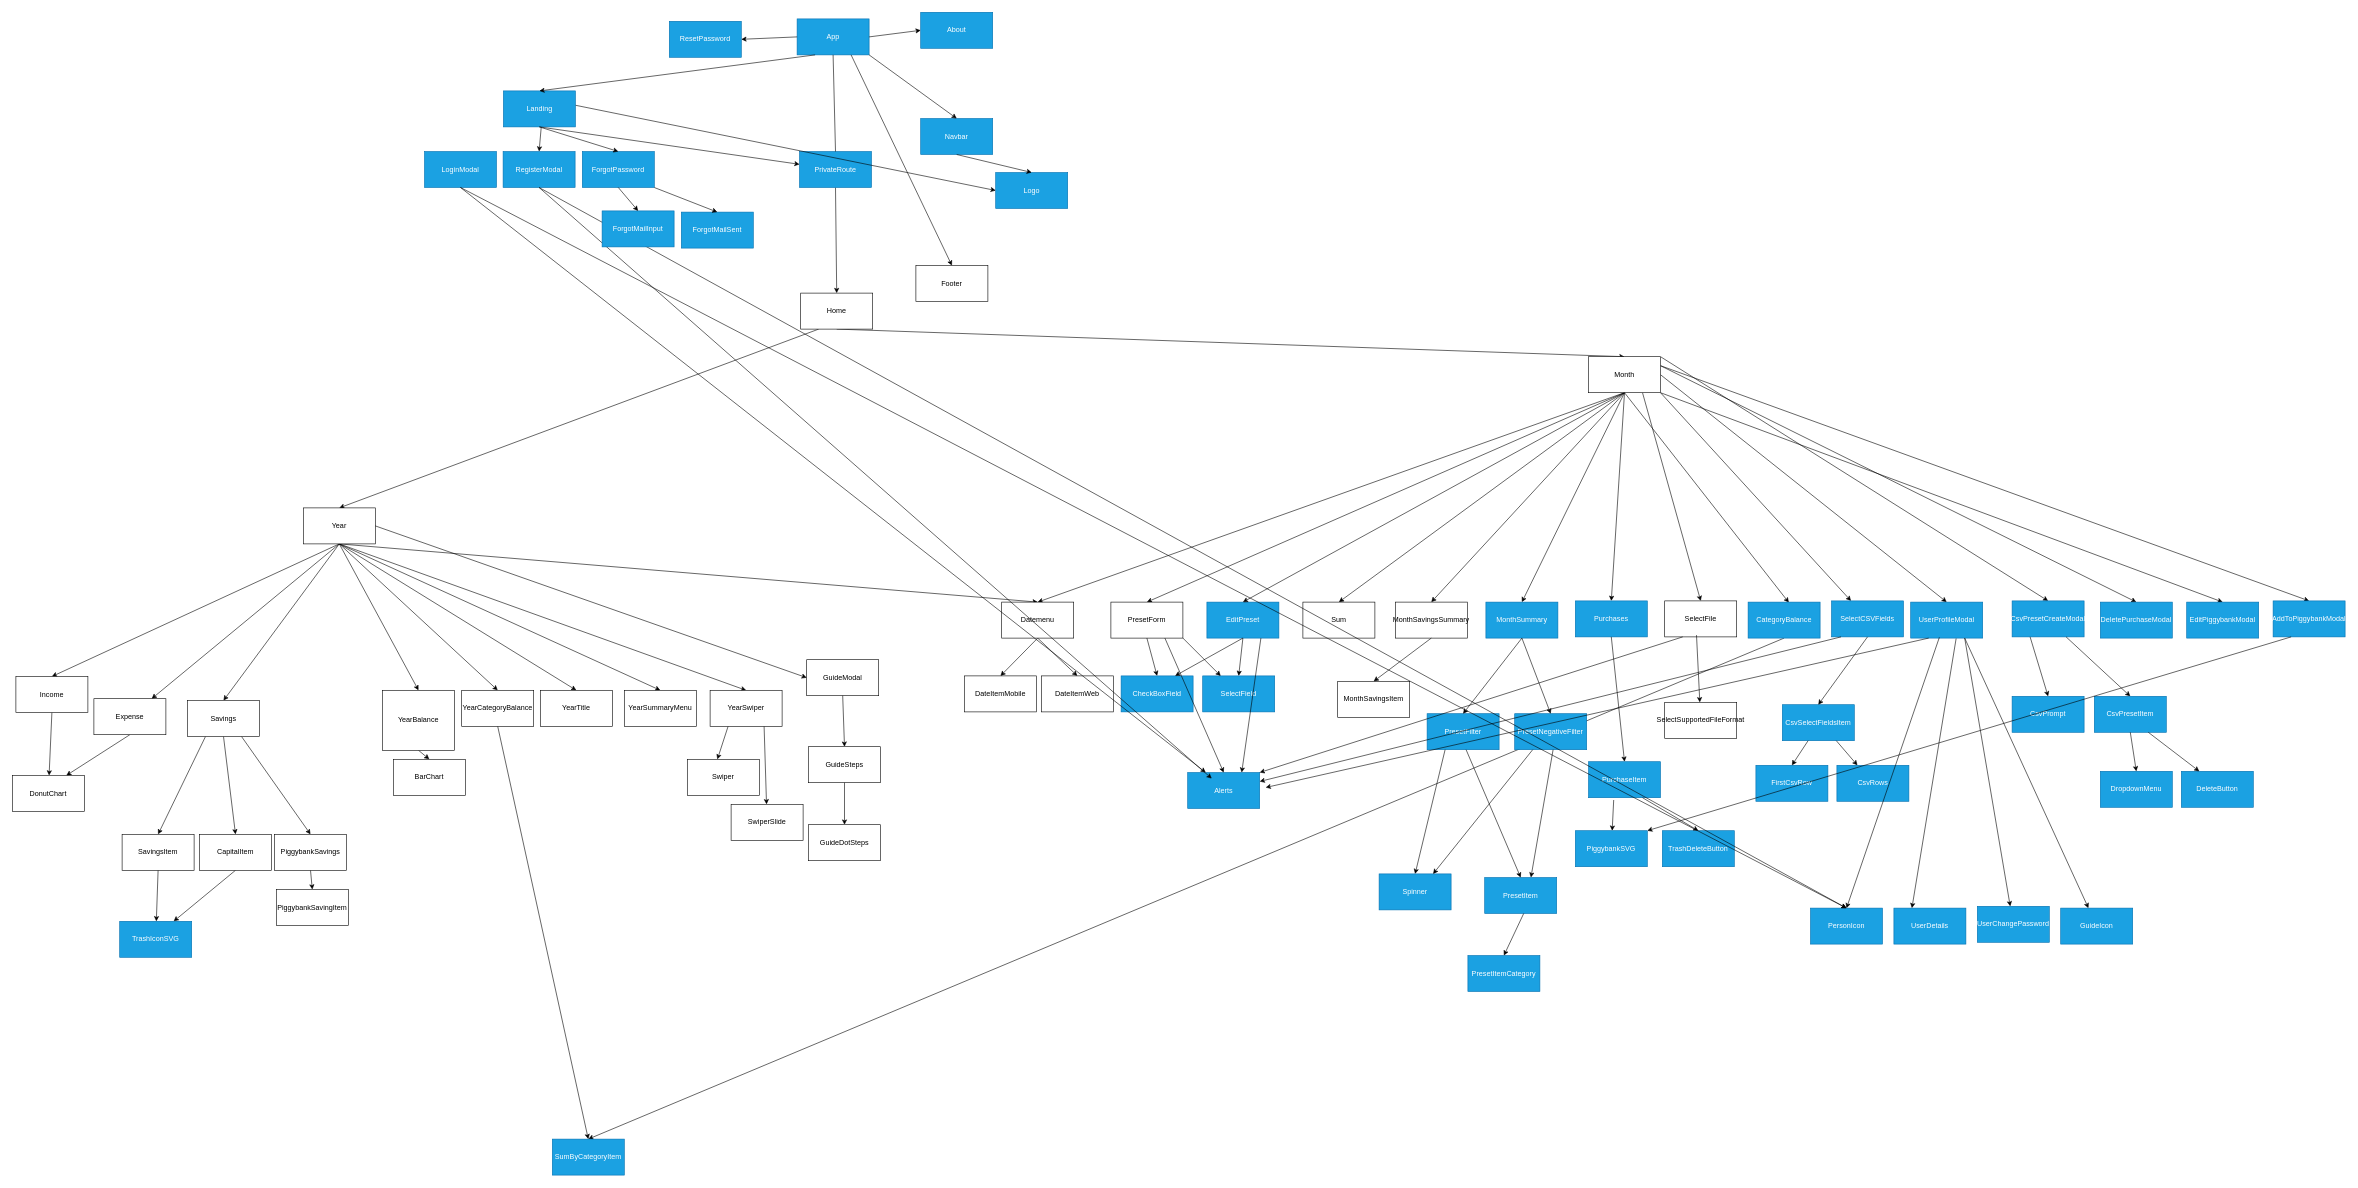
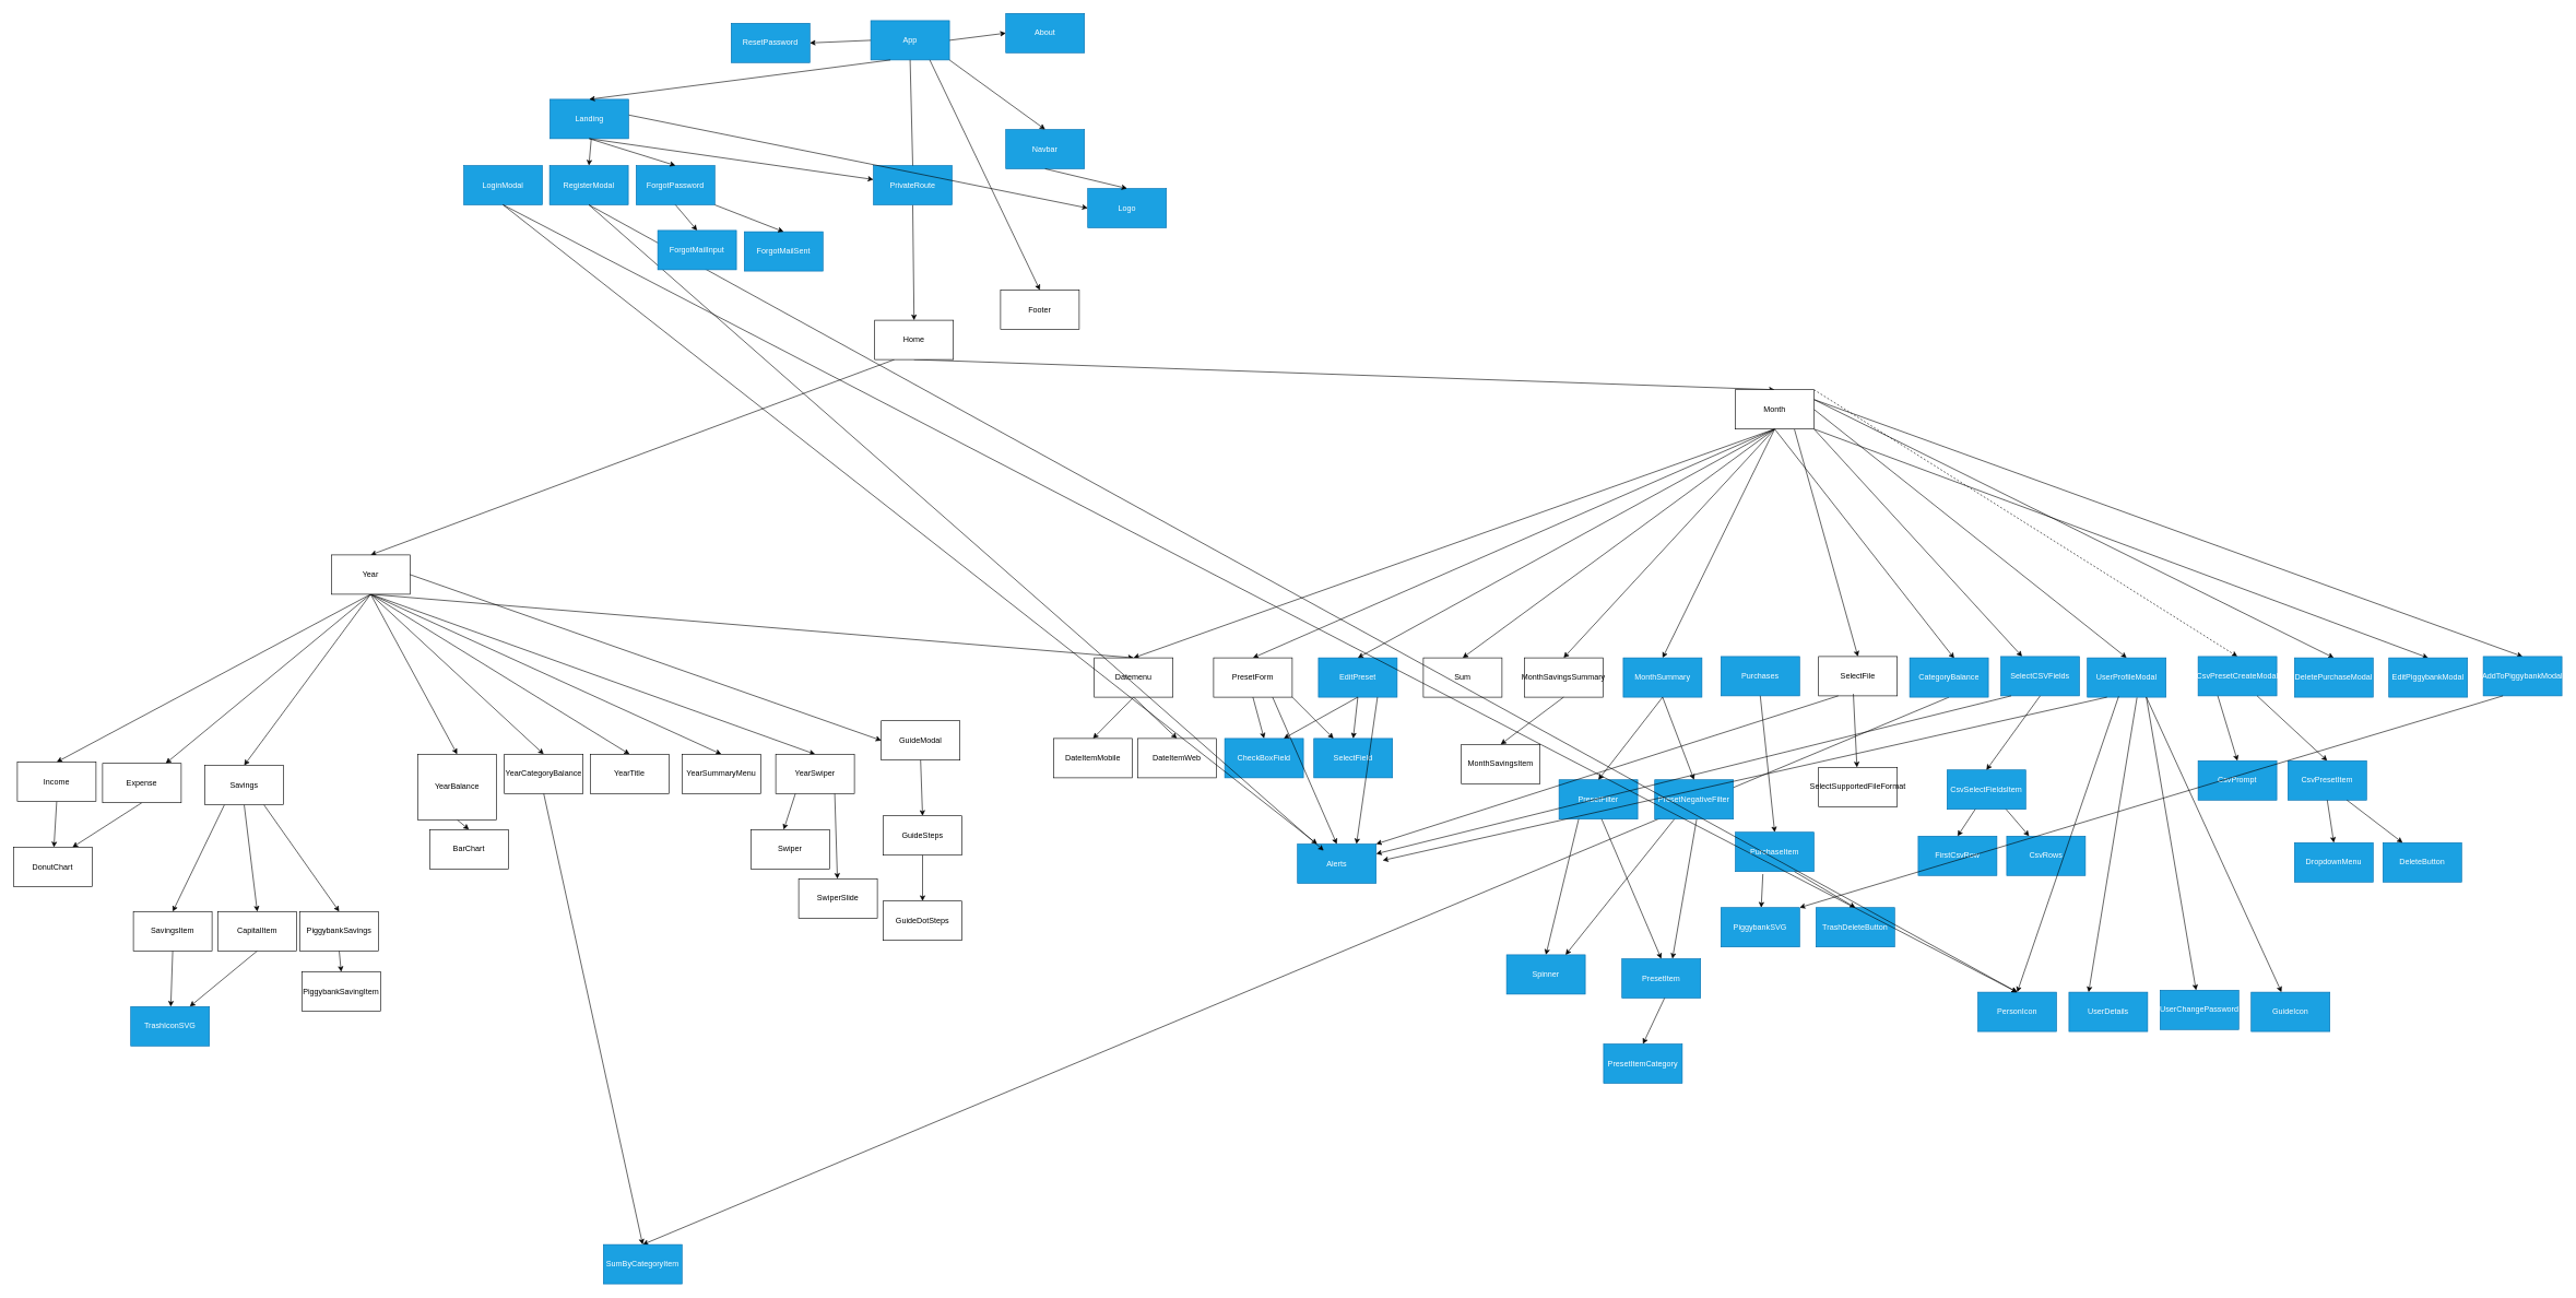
- <mxCell id="27" style="edgeStyle=none;html=1;exitX=1;exitY=0;exitDx=0;exitDy=0;entryX=0.5;entryY=0;entryDx=0;entryDy=0;" parent="1" source="31" target="90" edge="1"><mxGeometry relative="1" as="geometry" /></mxCell>
+ <mxCell id="27" style="edgeStyle=none;html=1;exitX=1;exitY=0;exitDx=0;exitDy=0;entryX=0.5;entryY=0;entryDx=0;entryDy=0;dashed=1;" parent="1" source="31" target="90" edge="1"><mxGeometry relative="1" as="geometry" /></mxCell>
- <mxCell id="23" style="edgeStyle=none;rounded=0;orthogonalLoop=1;jettySize=auto;html=1;exitX=0.5;exitY=1;exitDx=0;exitDy=0;entryX=0.5;entryY=0;entryDx=0;entryDy=0;" parent="1" source="31" target="60" edge="1"><mxGeometry relative="1" as="geometry" /></mxCell>
- <mxCell id="48" value="Income" style="rounded=0;whiteSpace=wrap;html=1;" parent="1" vertex="1"><mxGeometry x="26" y="1127" width="120" height="60" as="geometry" /></mxCell>
+ <mxCell id="48" value="Income" style="rounded=0;whiteSpace=wrap;html=1;" parent="1" vertex="1"><mxGeometry x="26" y="1162" width="120" height="60" as="geometry" /></mxCell>
